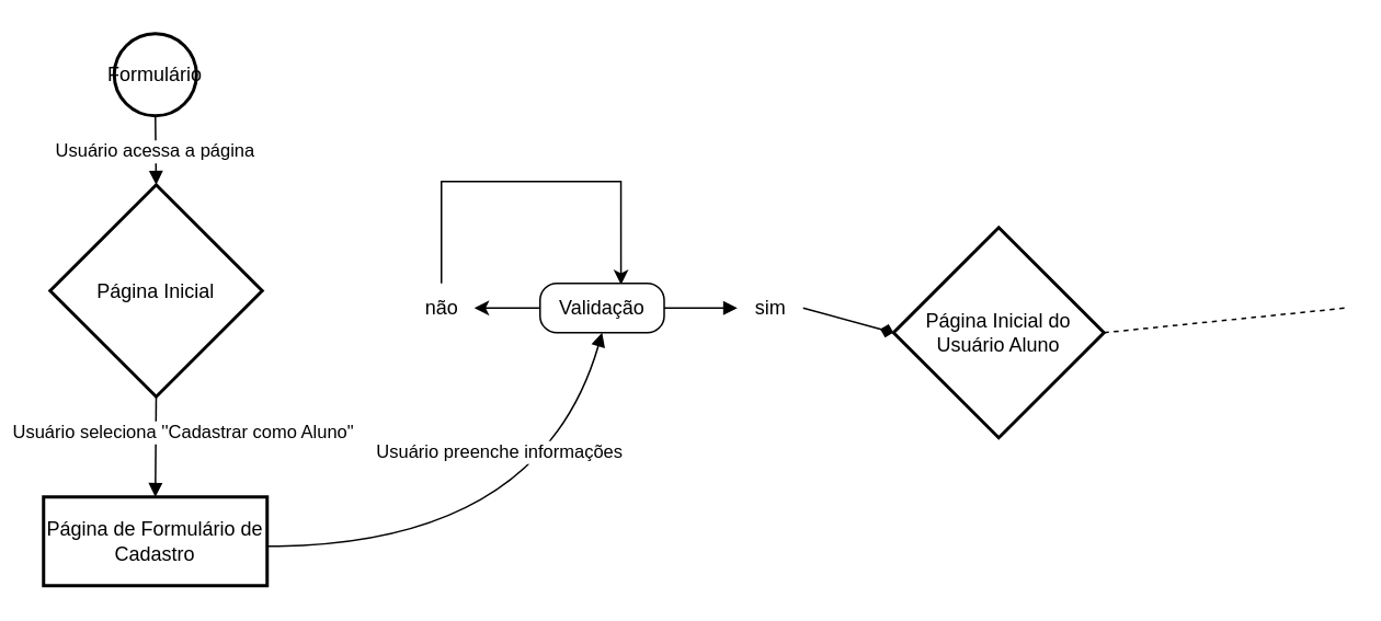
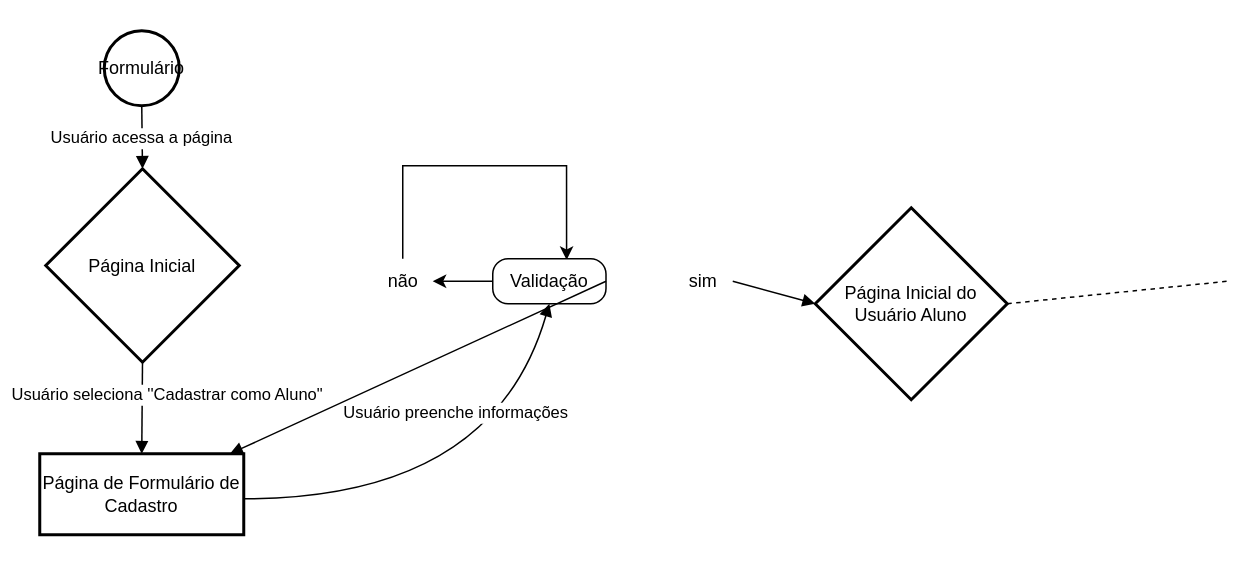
- <mxCell id="13" value="" style="startArrow=none;endArrow=block;exitX=1;exitY=0.5;exitDx=0;exitDy=0;" edge="1" parent="1" source="11" target="14"><mxGeometry x="-1" y="-142" relative="1" as="geometry"><mxPoint x="398" y="187" as="sourcePoint" /><mxPoint x="492" y="187" as="targetPoint" /><mxPoint x="-95" y="-37" as="offset" /></mxGeometry></mxCell>
+ <mxCell id="13" value="" style="startArrow=none;endArrow=block;exitX=1;exitY=0.5;exitDx=0;exitDy=0;" edge="1" parent="1" source="11" target="4"><mxGeometry x="-1" y="-142" relative="1" as="geometry"><mxPoint x="398" y="187" as="sourcePoint" /><mxPoint x="492" y="187" as="targetPoint" /><mxPoint x="-95" y="-37" as="offset" /></mxGeometry></mxCell>
- <mxCell id="12" value="Usuário preenche informações" style="startArrow=none;endArrow=diamond;entryX=0;entryY=0.5;entryDx=0;entryDy=0;exitX=1;exitY=0.5;exitDx=0;exitDy=0;" parent="1" source="14" target="5" edge="1"><mxGeometry x="-1" y="-168" relative="1" as="geometry"><mxPoint x="139" y="592" as="sourcePoint" /><mxPoint x="71" y="662" as="targetPoint" /><mxPoint x="-140" y="-75" as="offset" /></mxGeometry></mxCell>
+ <mxCell id="12" value="Usuário preenche informações" style="startArrow=none;endArrow=block;entryX=0;entryY=0.5;entryDx=0;entryDy=0;exitX=1;exitY=0.5;exitDx=0;exitDy=0;" parent="1" source="14" target="5" edge="1"><mxGeometry x="-1" y="-168" relative="1" as="geometry"><mxPoint x="139" y="592" as="sourcePoint" /><mxPoint x="71" y="662" as="targetPoint" /><mxPoint x="-140" y="-75" as="offset" /></mxGeometry></mxCell>
